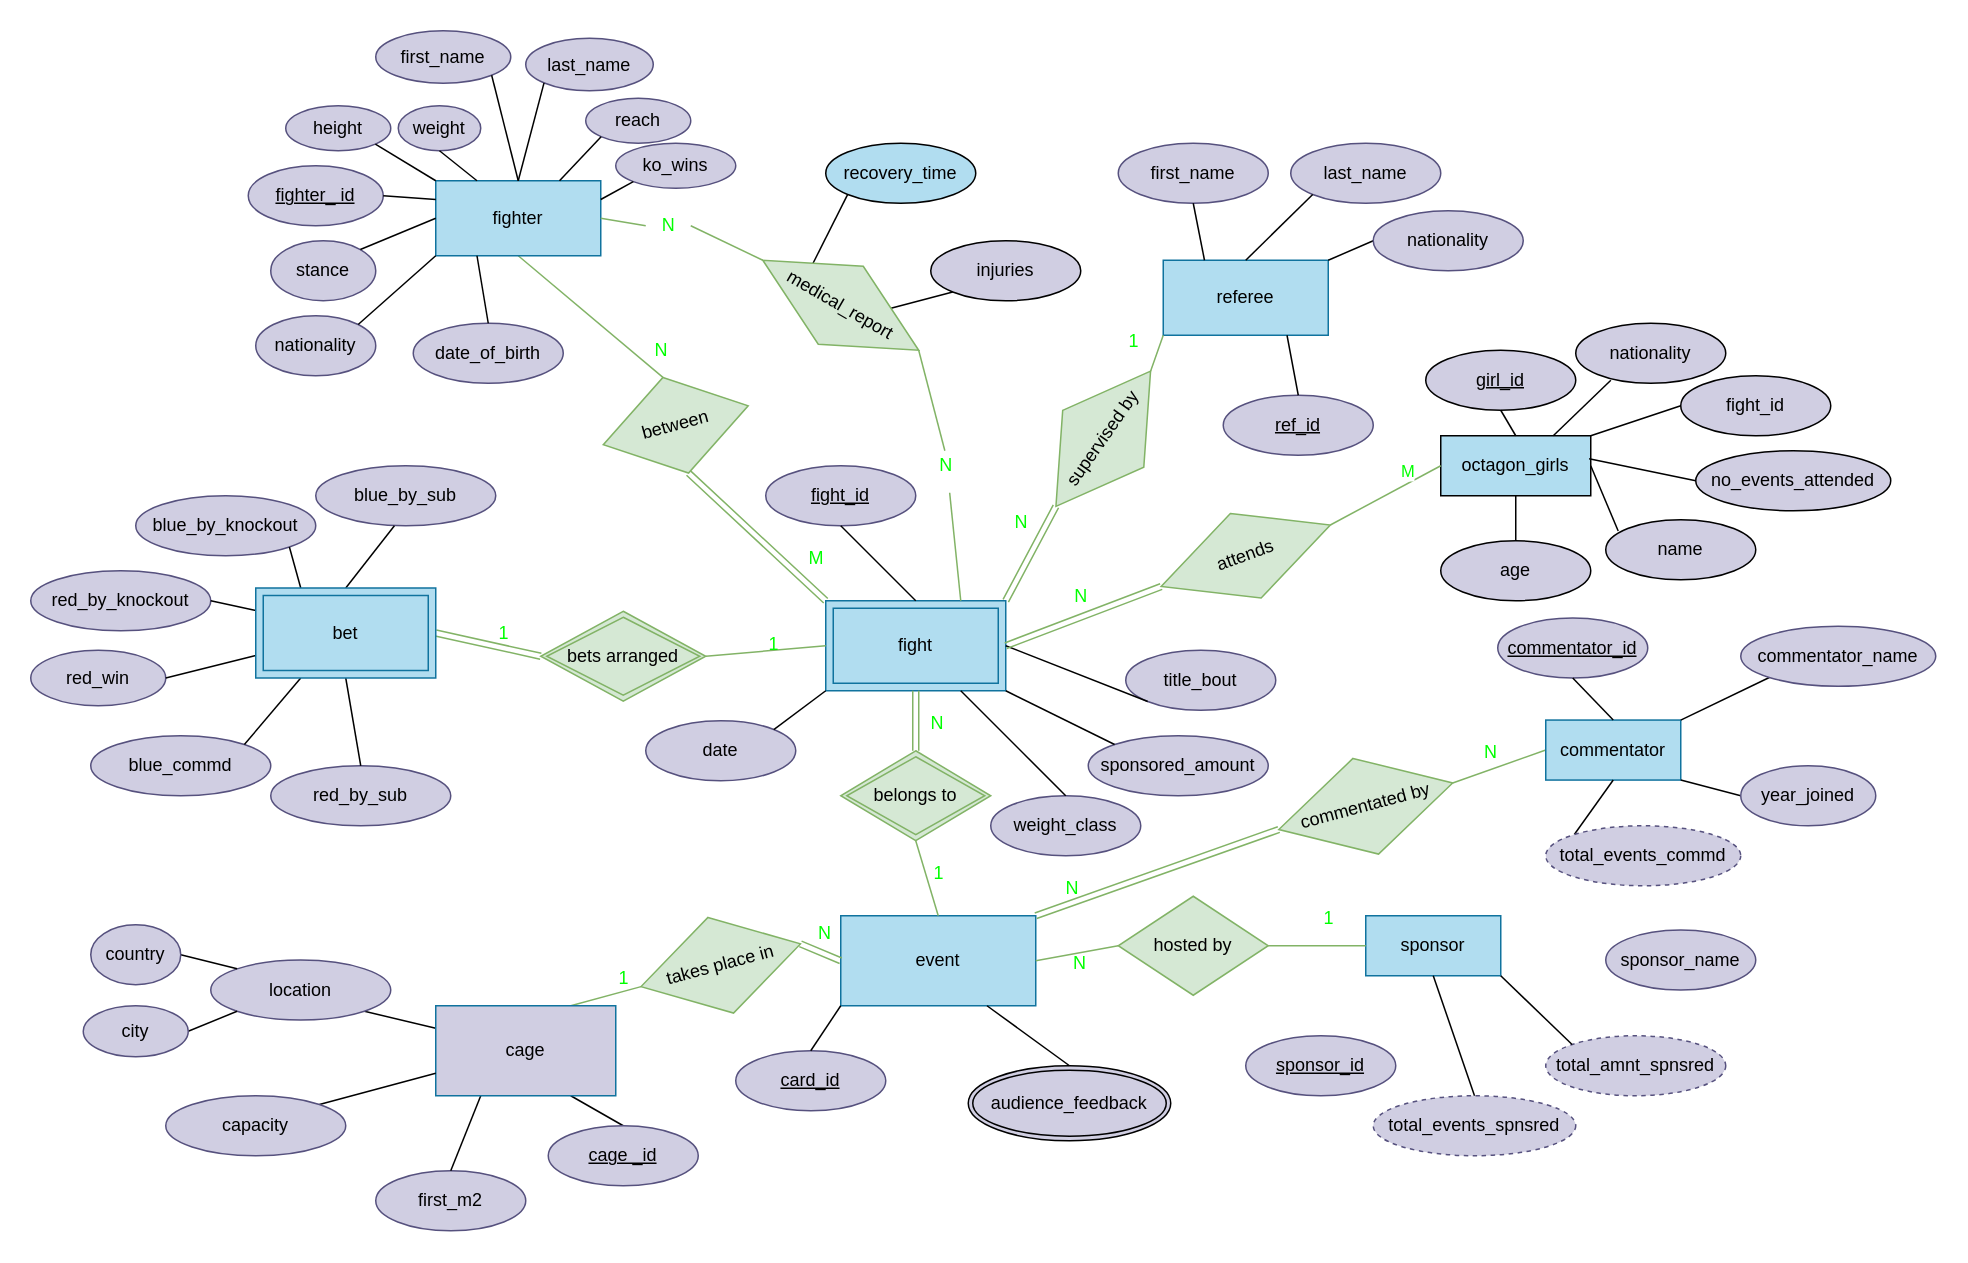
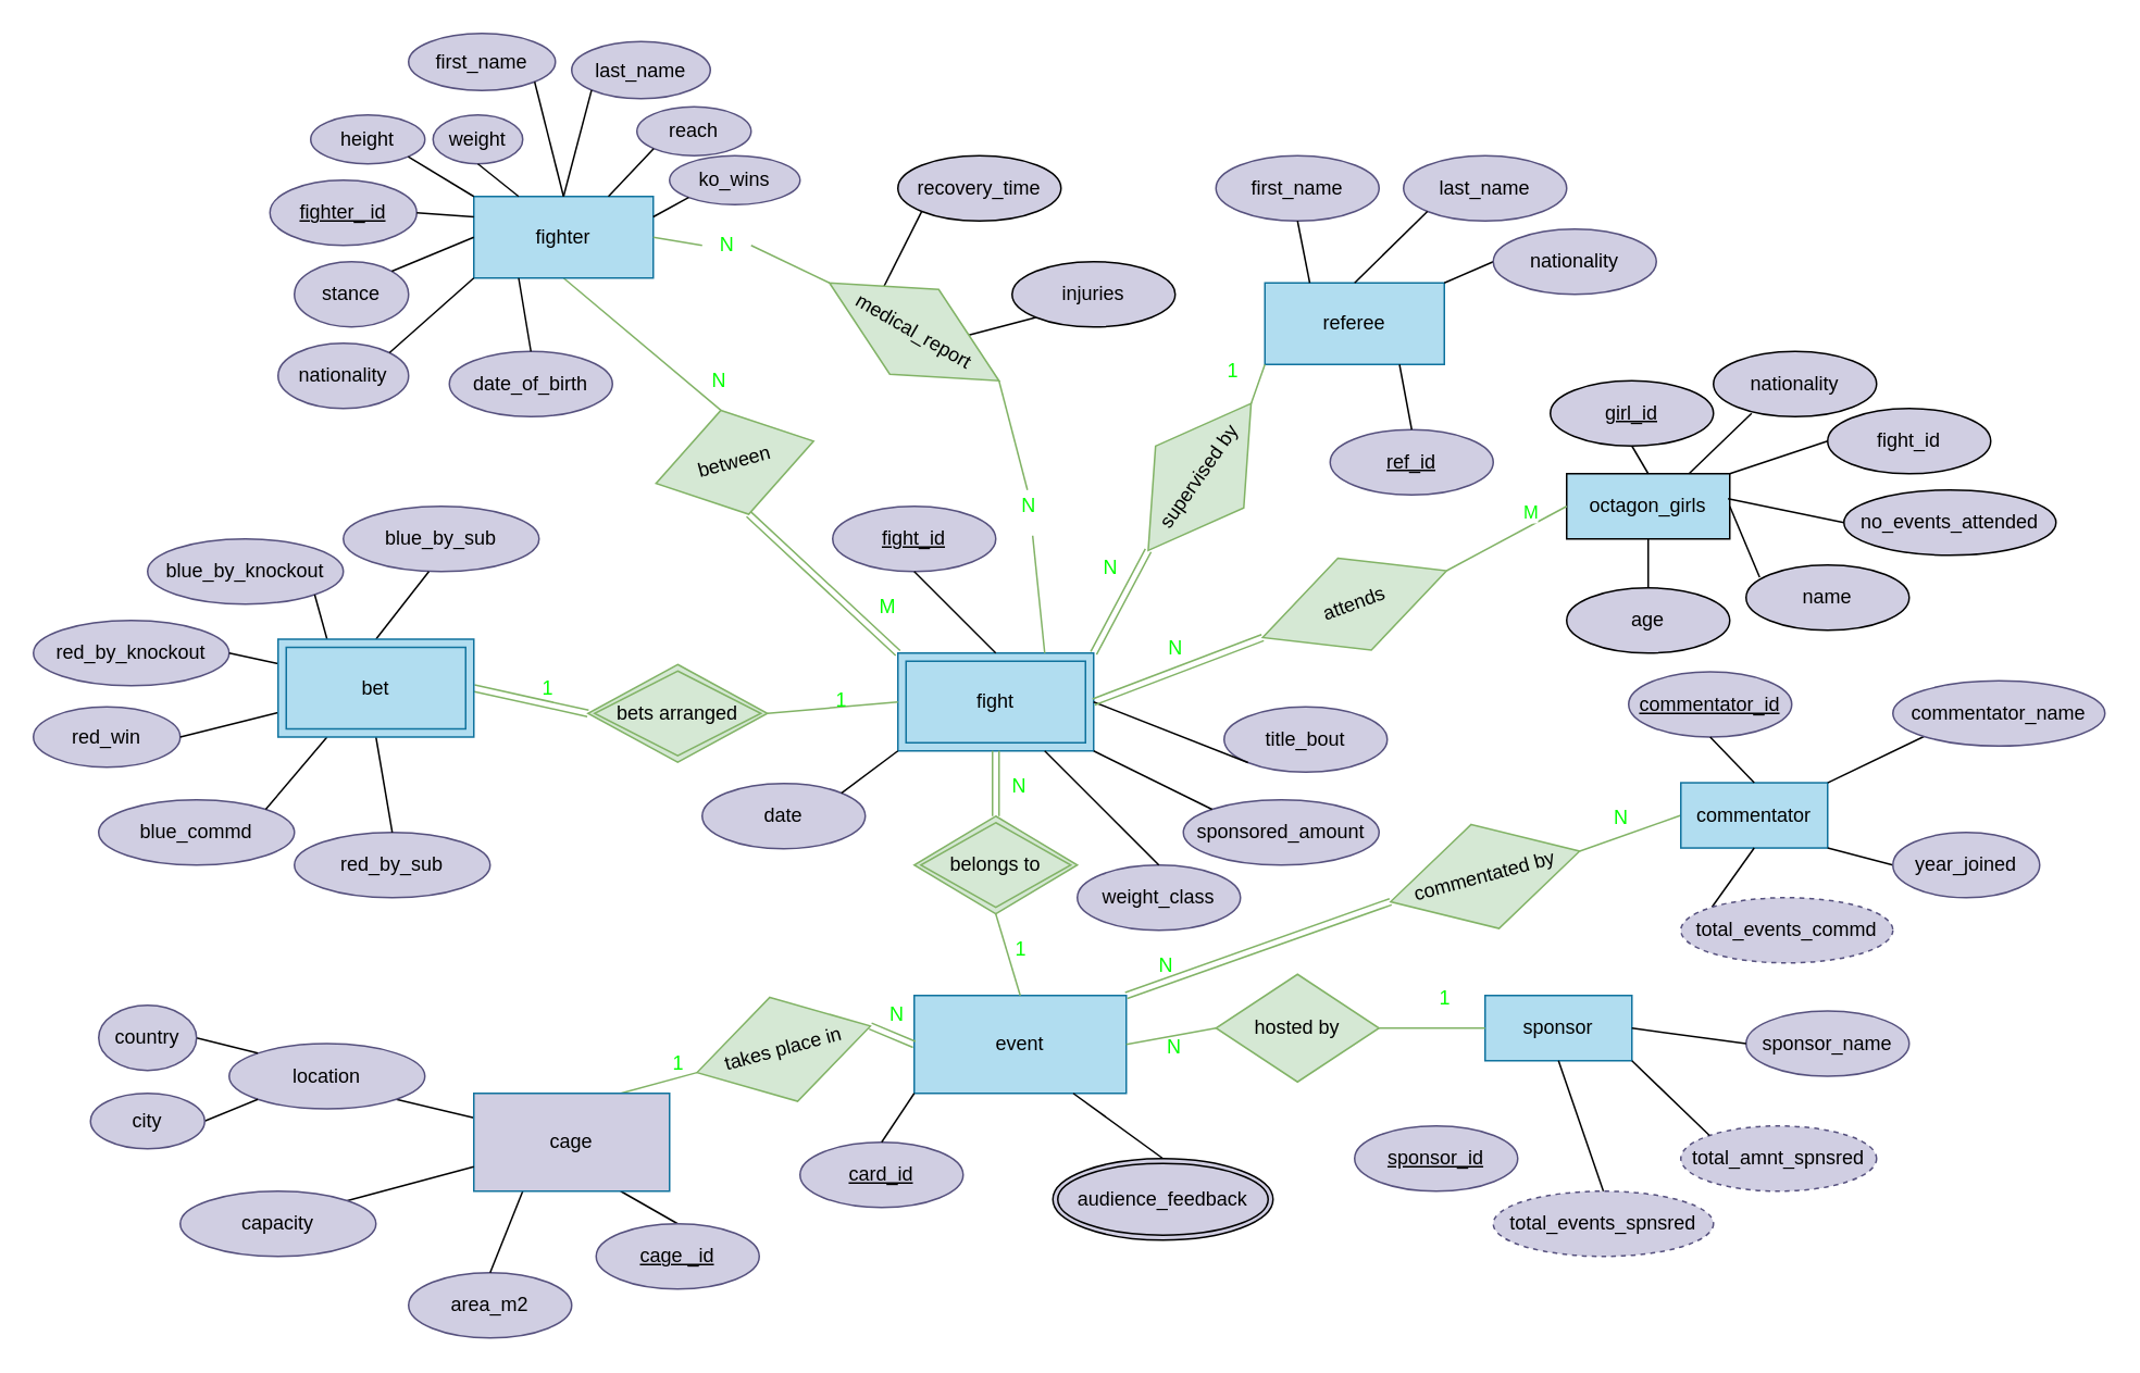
- <mxCell id="149" value="recovery_time" style="ellipse;whiteSpace=wrap;html=1;align=center;fillColor=#b1ddf0;" vertex="1" parent="1"><mxGeometry x="550" y="95" width="100" height="40" as="geometry" /></mxCell>
+ <mxCell id="149" value="recovery_time" style="ellipse;whiteSpace=wrap;html=1;align=center;fillColor=#D0CEE2;" vertex="1" parent="1"><mxGeometry x="550" y="95" width="100" height="40" as="geometry" /></mxCell>
+ <mxCell id="56" value="" style="endArrow=none;html=1;rounded=0;exitX=0;exitY=0.5;exitDx=0;exitDy=0;entryX=1;entryY=0.5;entryDx=0;entryDy=0;" parent="1" source="40" target="8" edge="1"><mxGeometry width="50" height="50" relative="1" as="geometry"><mxPoint x="650" y="690" as="sourcePoint" /><mxPoint x="700" y="640" as="targetPoint" /></mxGeometry></mxCell>
- <mxCell id="39" value="first_m2" style="ellipse;whiteSpace=wrap;html=1;align=center;fillColor=#d0cee2;strokeColor=#56517e;" parent="1" vertex="1"><mxGeometry x="250" y="780" width="100" height="40" as="geometry" /></mxCell>
+ <mxCell id="39" value="area_m2" style="ellipse;whiteSpace=wrap;html=1;align=center;fillColor=#d0cee2;strokeColor=#56517e;" parent="1" vertex="1"><mxGeometry x="250" y="780" width="100" height="40" as="geometry" /></mxCell>
